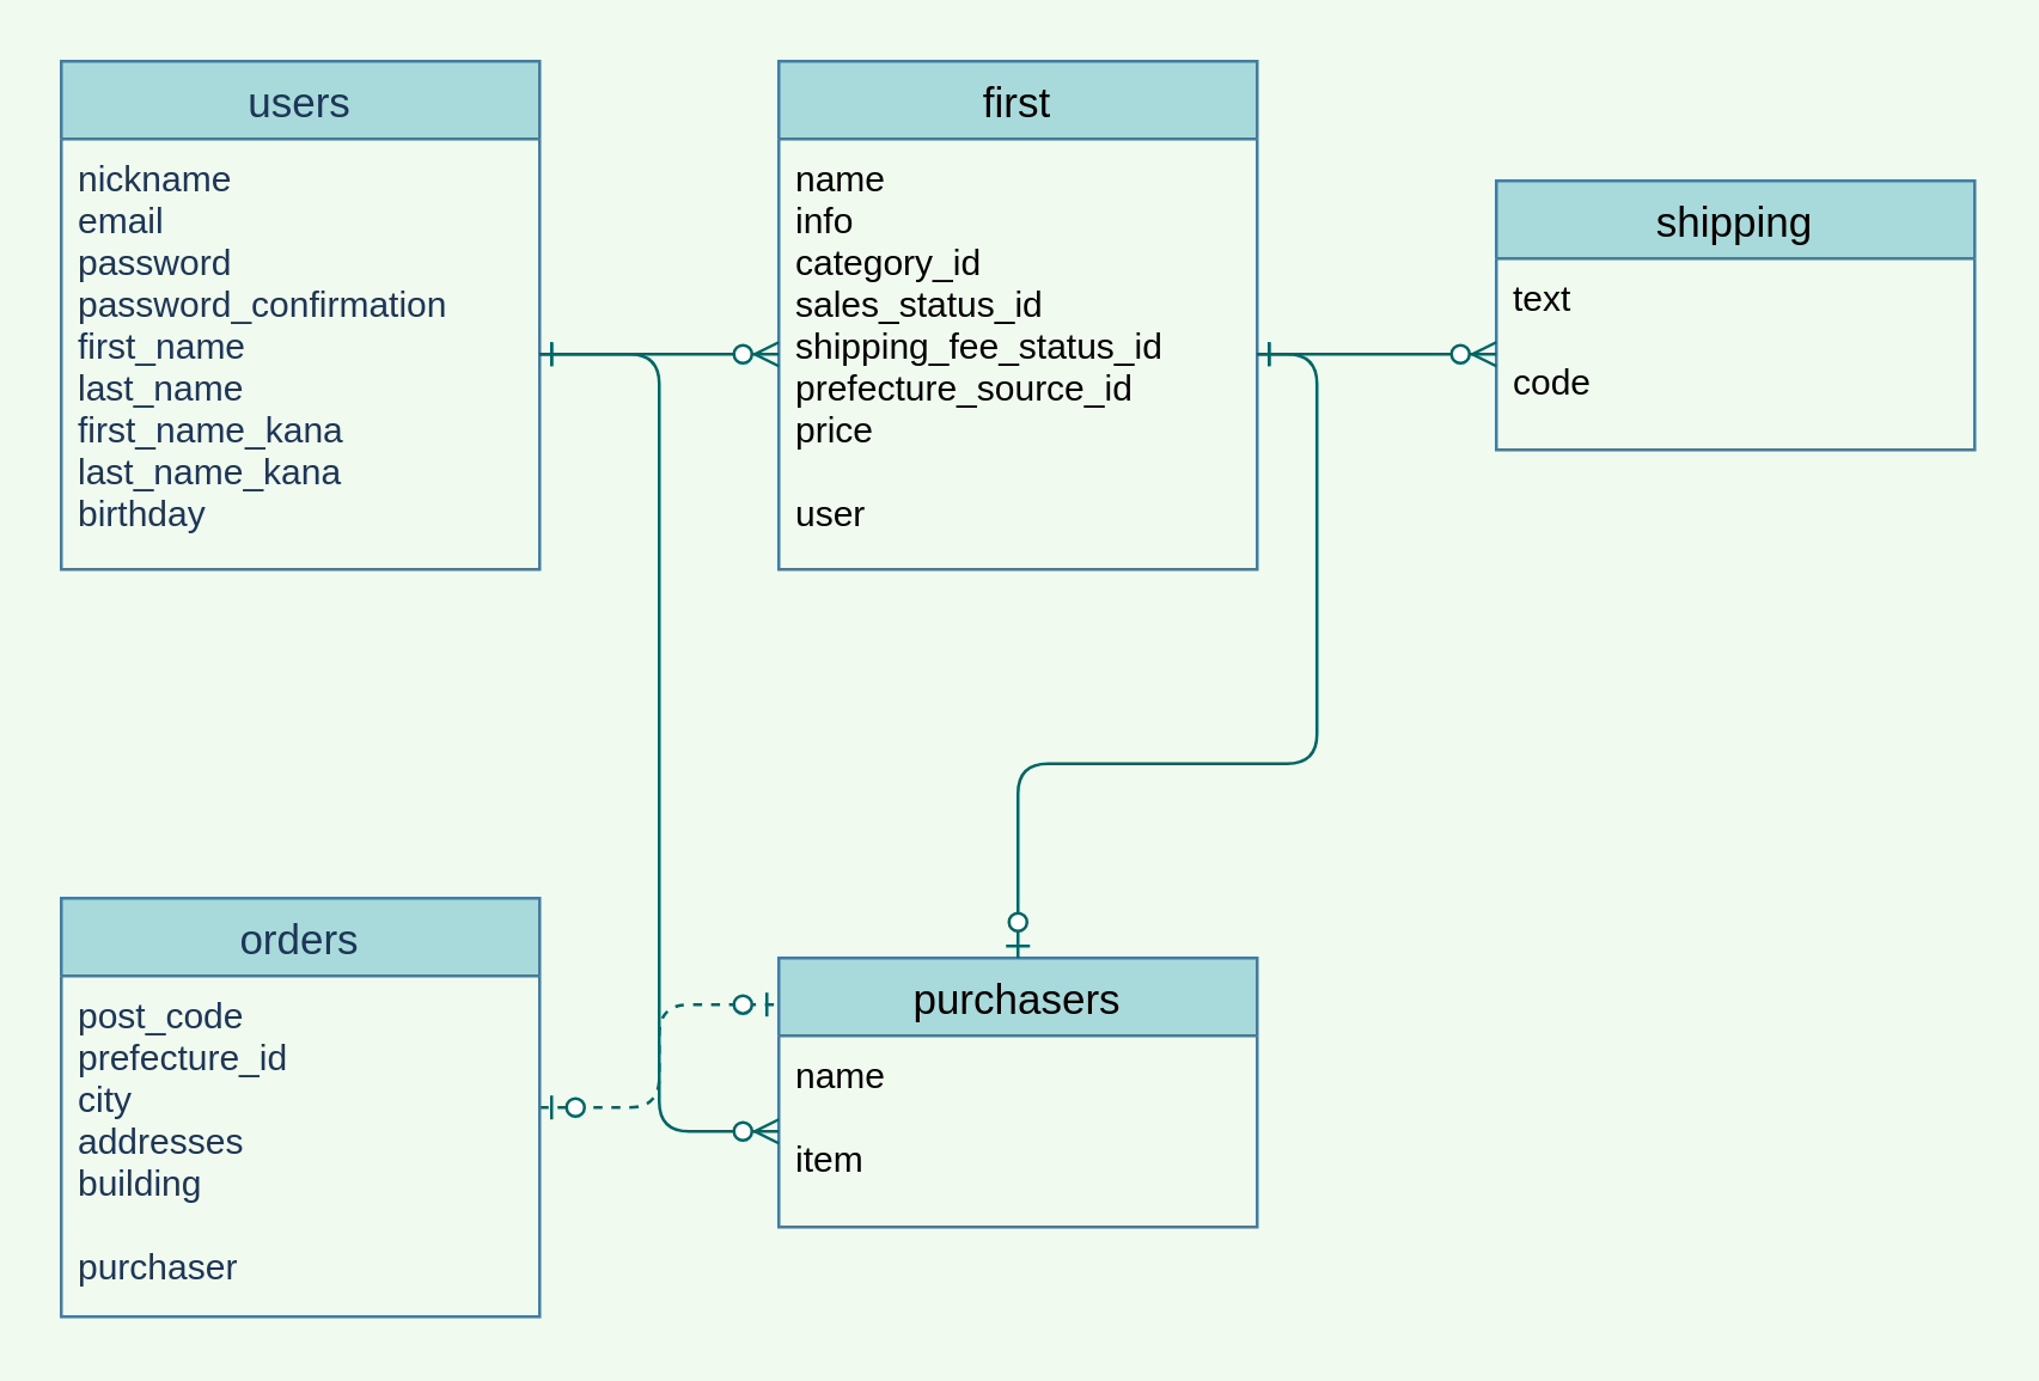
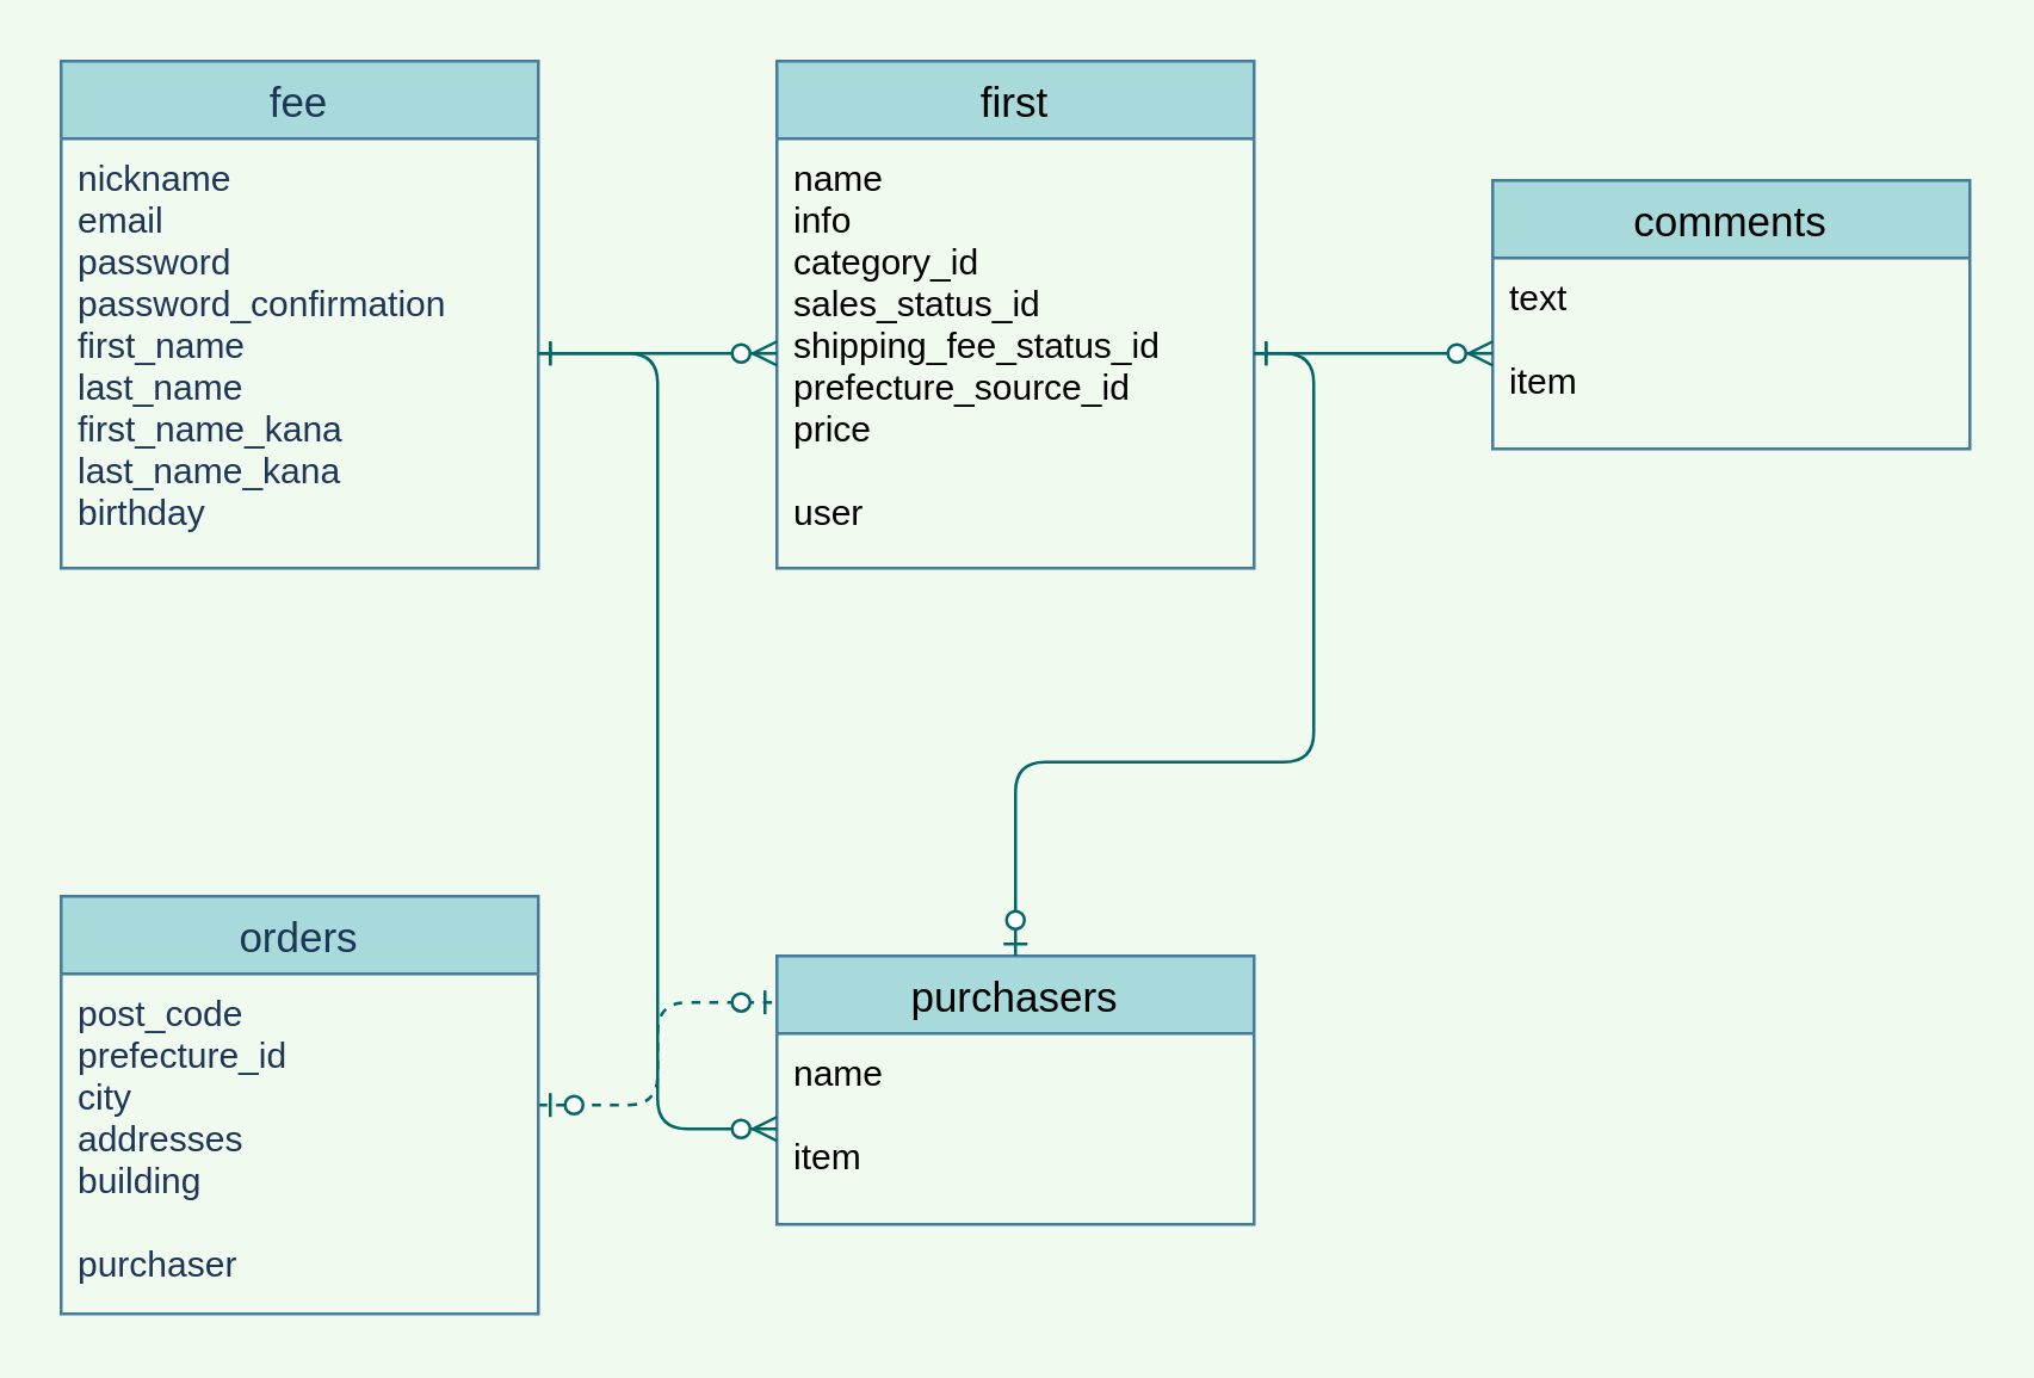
- <mxCell id="2" value="users" style="swimlane;fontStyle=0;childLayout=stackLayout;horizontal=1;startSize=26;horizontalStack=0;resizeParent=1;resizeParentMax=0;resizeLast=0;collapsible=1;marginBottom=0;align=center;fontSize=14;fillColor=#A8DADC;strokeColor=#457B9D;fontColor=#1D3557;" parent="1" vertex="1"><mxGeometry x="20" y="20" width="160" height="170" as="geometry" /></mxCell>
+ <mxCell id="2" value="fee" style="swimlane;fontStyle=0;childLayout=stackLayout;horizontal=1;startSize=26;horizontalStack=0;resizeParent=1;resizeParentMax=0;resizeLast=0;collapsible=1;marginBottom=0;align=center;fontSize=14;fillColor=#A8DADC;strokeColor=#457B9D;fontColor=#1D3557;" parent="1" vertex="1"><mxGeometry x="20" y="20" width="160" height="170" as="geometry" /></mxCell>
- <mxCell id="14" value="shipping" style="swimlane;fontStyle=0;childLayout=stackLayout;horizontal=1;startSize=26;horizontalStack=0;resizeParent=1;resizeParentMax=0;resizeLast=0;collapsible=1;marginBottom=0;align=center;fontSize=14;rounded=0;sketch=0;strokeColor=#457B9D;fillColor=#A8DADC;fontColor=#000000;" vertex="1" parent="1"><mxGeometry x="500" y="60" width="160" height="90" as="geometry"><mxRectangle x="560" y="80" width="100" height="26" as="alternateBounds" /></mxGeometry></mxCell>
+ <mxCell id="14" value="comments" style="swimlane;fontStyle=0;childLayout=stackLayout;horizontal=1;startSize=26;horizontalStack=0;resizeParent=1;resizeParentMax=0;resizeLast=0;collapsible=1;marginBottom=0;align=center;fontSize=14;rounded=0;sketch=0;strokeColor=#457B9D;fillColor=#A8DADC;fontColor=#000000;" vertex="1" parent="1"><mxGeometry x="500" y="60" width="160" height="90" as="geometry"><mxRectangle x="560" y="80" width="100" height="26" as="alternateBounds" /></mxGeometry></mxCell>
- <mxCell id="15" value="text&#10; &#10;code" style="text;strokeColor=none;fillColor=none;spacingLeft=4;spacingRight=4;overflow=hidden;rotatable=0;points=[[0,0.5],[1,0.5]];portConstraint=eastwest;fontSize=12;fontColor=#000000;" vertex="1" parent="14"><mxGeometry y="26" width="160" height="64" as="geometry" /></mxCell>
+ <mxCell id="15" value="text&#10; &#10;item" style="text;strokeColor=none;fillColor=none;spacingLeft=4;spacingRight=4;overflow=hidden;rotatable=0;points=[[0,0.5],[1,0.5]];portConstraint=eastwest;fontSize=12;fontColor=#000000;" vertex="1" parent="14"><mxGeometry y="26" width="160" height="64" as="geometry" /></mxCell>
